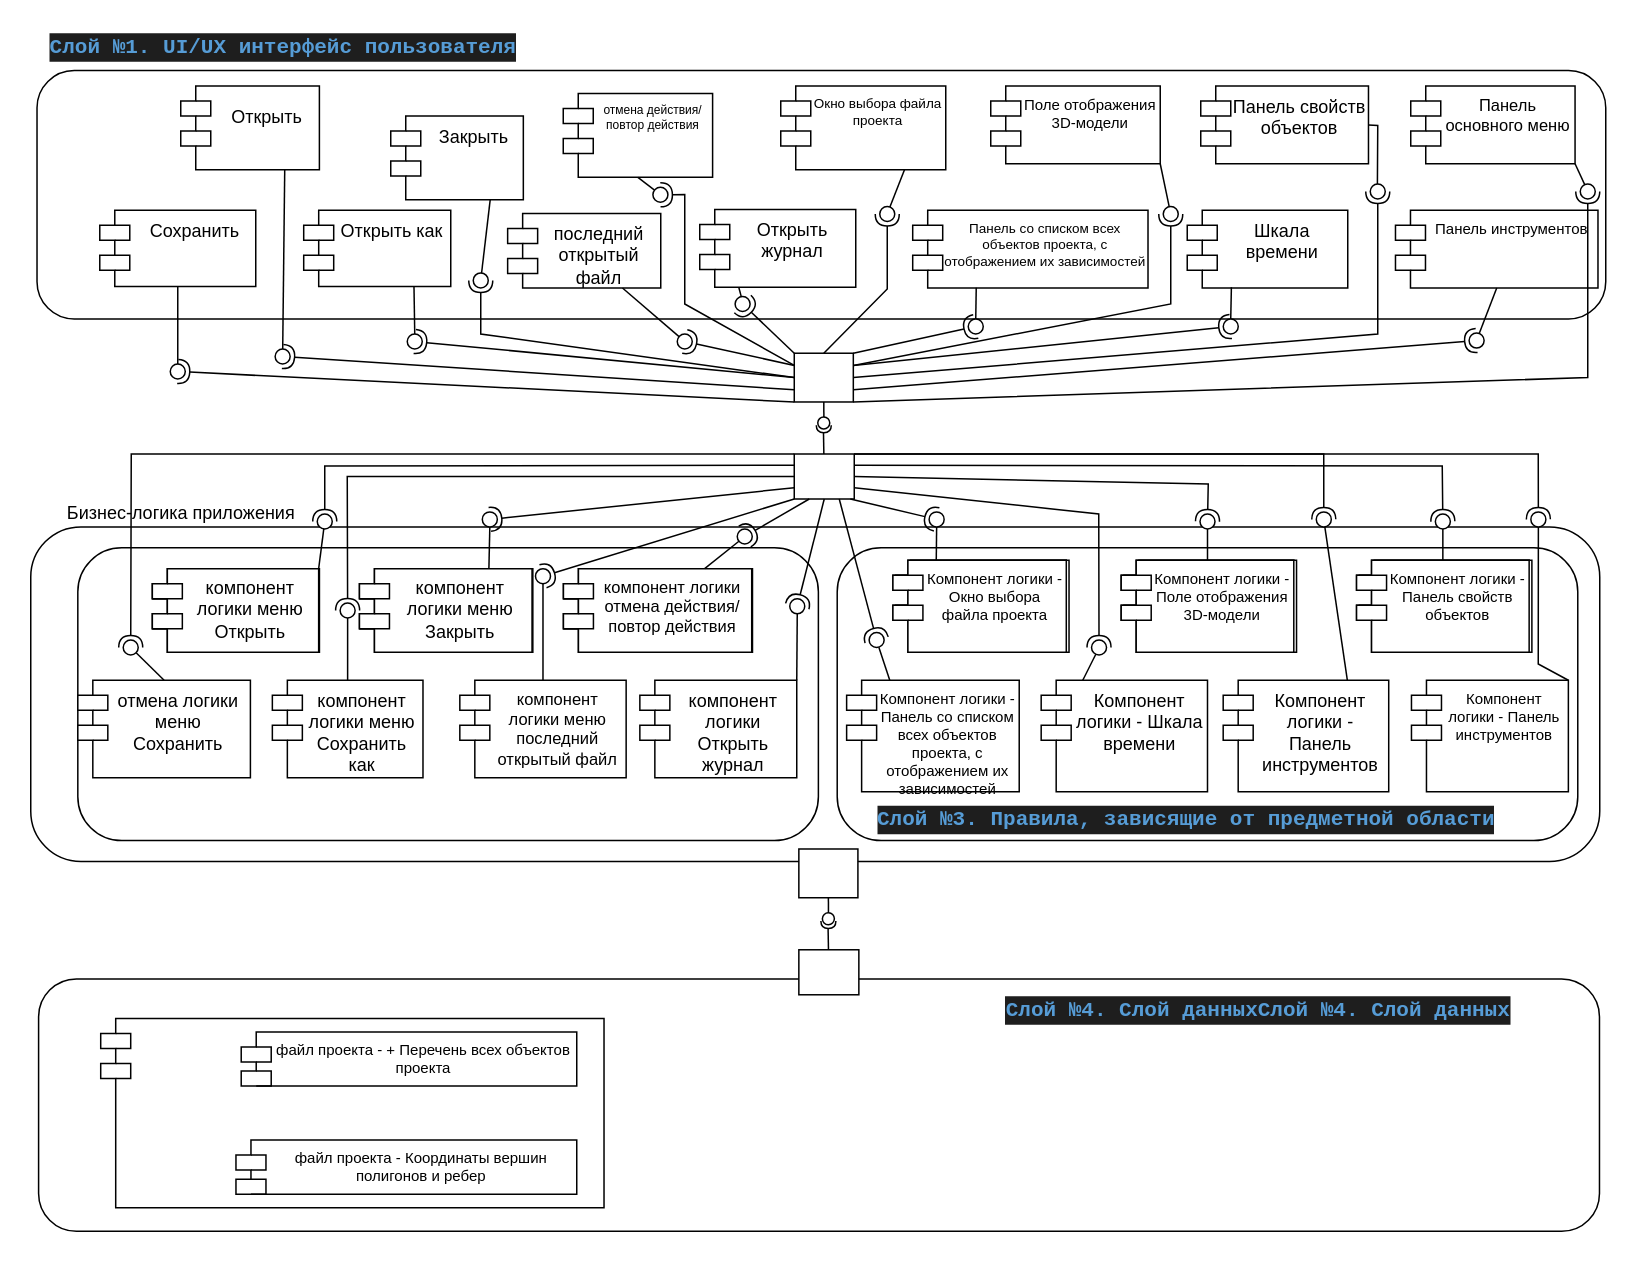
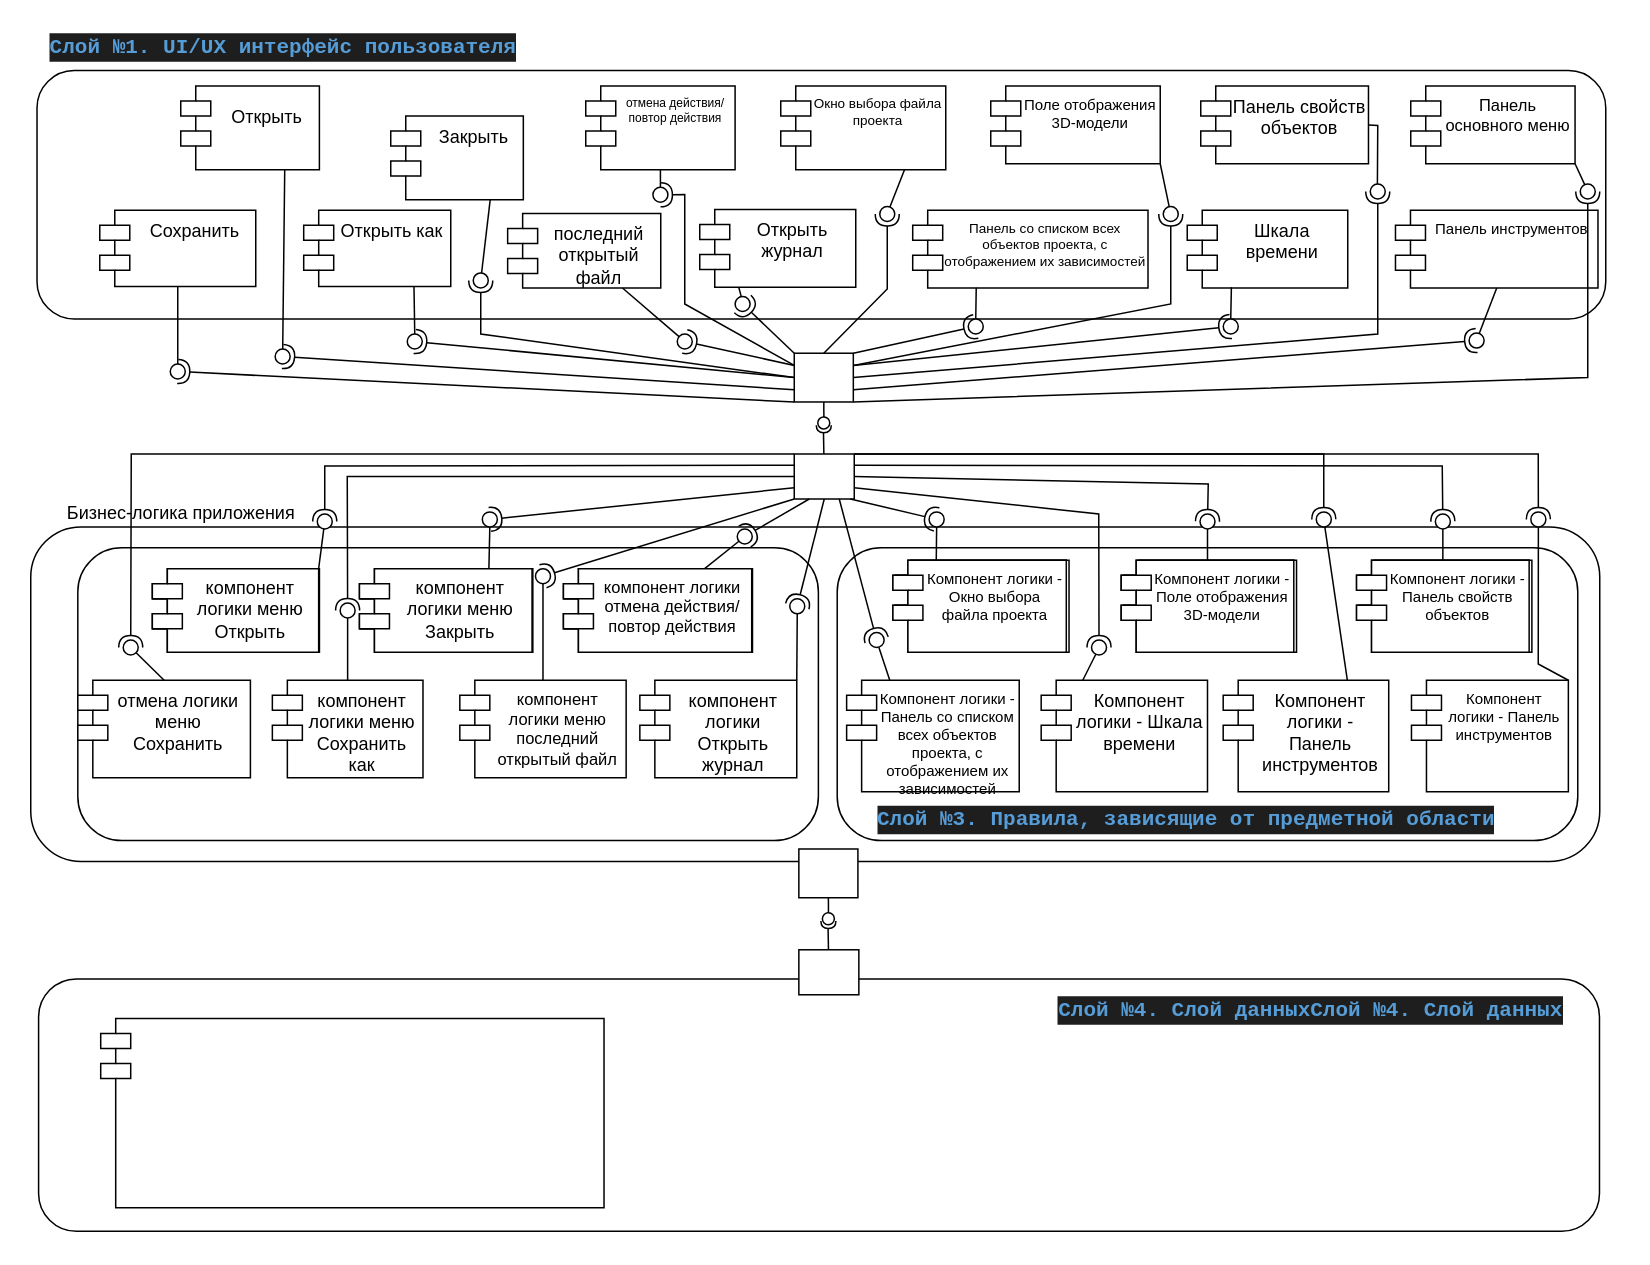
- <mxCell id="94" value="отмена действия/повтор действия" style="shape=module;align=left;spacingLeft=20;align=center;verticalAlign=top;whiteSpace=wrap;fontSize=8;" vertex="1" parent="89"><mxGeometry x="350.818" y="34.792" width="99.57" height="55.831" as="geometry" /></mxCell>
+ <mxCell id="94" value="отмена действия/повтор действия" style="shape=module;align=left;spacingLeft=20;align=center;verticalAlign=top;whiteSpace=wrap;fontSize=8;" vertex="1" parent="89"><mxGeometry x="365.818" y="29.792" width="99.57" height="55.831" as="geometry" /></mxCell>
- <mxCell id="77" value="&lt;div style=&quot;color: rgb(212 , 212 , 212) ; background-color: rgb(30 , 30 , 30) ; font-family: &amp;#34;consolas&amp;#34; , &amp;#34;courier new&amp;#34; , monospace ; font-size: 14px ; line-height: 19px&quot;&gt;&lt;span style=&quot;color: #569cd6 ; font-weight: bold&quot;&gt;Слой №4. Слой данных&lt;/span&gt;&lt;span style=&quot;color: rgb(86 , 156 , 214) ; font-weight: bold&quot;&gt;Слой №4. Слой данных&lt;/span&gt;&lt;/div&gt;" style="text;html=1;align=center;verticalAlign=middle;resizable=0;points=[];autosize=1;strokeColor=none;fillColor=none;" vertex="1" parent="75"><mxGeometry x="652.797" y="10.513" width="320" height="20" as="geometry" /></mxCell>
+ <mxCell id="77" value="&lt;div style=&quot;color: rgb(212 , 212 , 212) ; background-color: rgb(30 , 30 , 30) ; font-family: &amp;#34;consolas&amp;#34; , &amp;#34;courier new&amp;#34; , monospace ; font-size: 14px ; line-height: 19px&quot;&gt;&lt;span style=&quot;color: #569cd6 ; font-weight: bold&quot;&gt;Слой №4. Слой данных&lt;/span&gt;&lt;span style=&quot;color: rgb(86 , 156 , 214) ; font-weight: bold&quot;&gt;Слой №4. Слой данных&lt;/span&gt;&lt;/div&gt;" style="text;html=1;align=center;verticalAlign=middle;resizable=0;points=[];autosize=1;strokeColor=none;fillColor=none;" vertex="1" parent="75"><mxGeometry x="687.797" y="10.513" width="320" height="20" as="geometry" /></mxCell>
- <mxCell id="80" value="файл проекта - + Перечень всех объектов проекта" style="shape=module;align=left;spacingLeft=20;align=center;verticalAlign=top;whiteSpace=wrap;fontSize=10;" vertex="1" parent="78"><mxGeometry x="93.671" y="9.011" width="223.691" height="36.043" as="geometry" /></mxCell>
- <mxCell id="81" value="файл проекта - Координаты вершин полигонов и ребер" style="shape=module;align=left;spacingLeft=20;align=center;verticalAlign=top;whiteSpace=wrap;fontSize=10;" vertex="1" parent="78"><mxGeometry x="90.175" y="81.097" width="227.186" height="36.043" as="geometry" /></mxCell>
